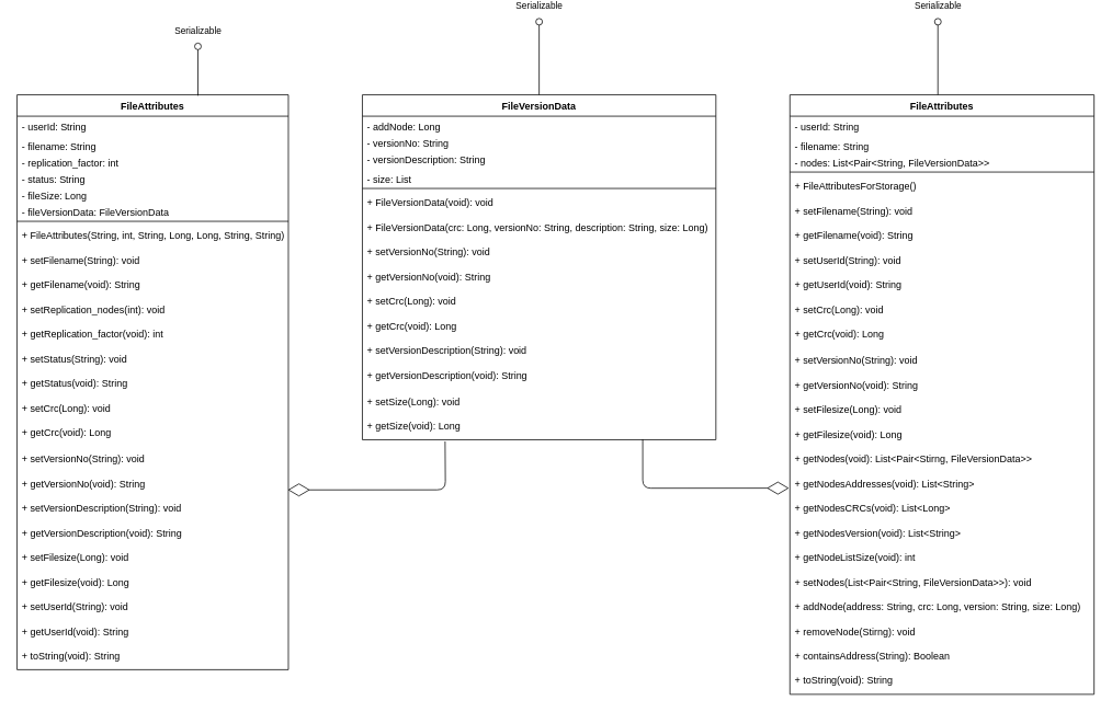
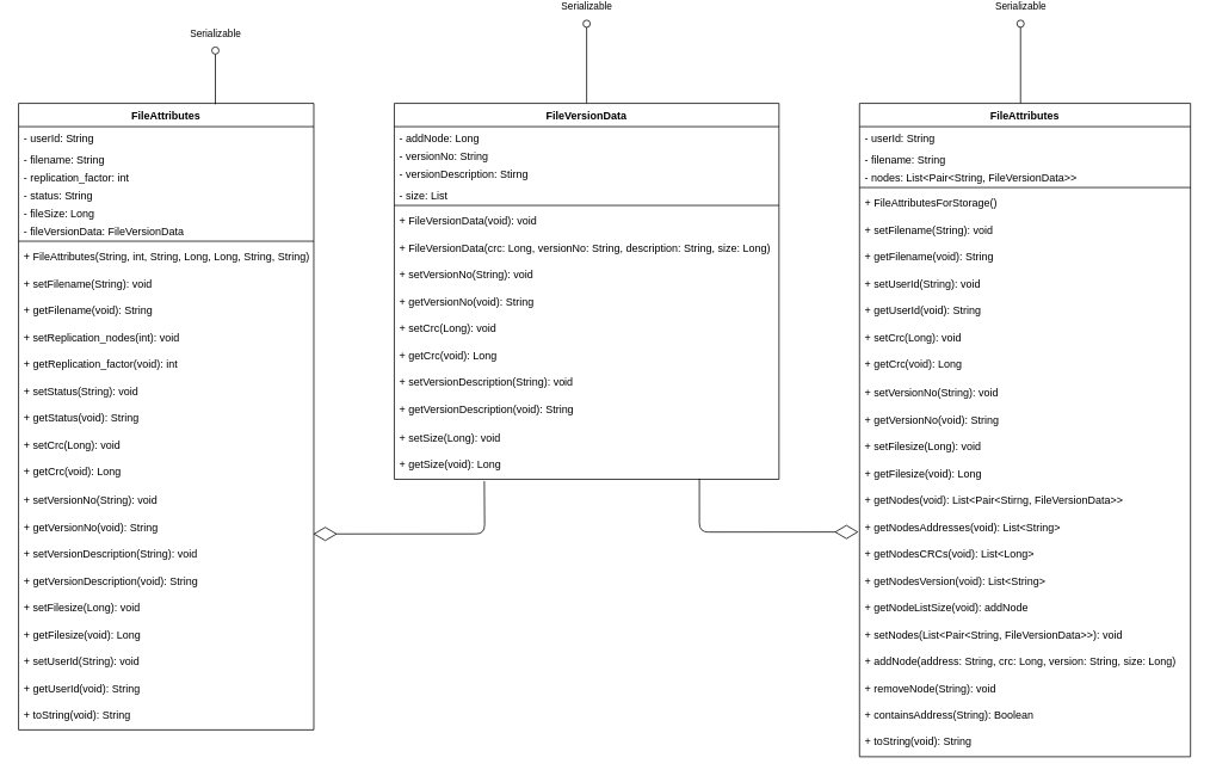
- <mxCell id="5" value="- versionDescription: String" style="text;strokeColor=none;fillColor=none;align=left;verticalAlign=top;spacingLeft=4;spacingRight=4;overflow=hidden;rotatable=0;points=[[0,0.5],[1,0.5]];portConstraint=eastwest;" vertex="1" parent="2"><mxGeometry y="66" width="430" height="24" as="geometry" /></mxCell>
+ <mxCell id="5" value="- versionDescription: Stirng" style="text;strokeColor=none;fillColor=none;align=left;verticalAlign=top;spacingLeft=4;spacingRight=4;overflow=hidden;rotatable=0;points=[[0,0.5],[1,0.5]];portConstraint=eastwest;" vertex="1" parent="2"><mxGeometry y="66" width="430" height="24" as="geometry" /></mxCell>
- <mxCell id="67" value="+ getNodeListSize(void): int" style="text;strokeColor=none;fillColor=none;align=left;verticalAlign=top;spacingLeft=4;spacingRight=4;overflow=hidden;rotatable=0;points=[[0,0.5],[1,0.5]];portConstraint=eastwest;" vertex="1" parent="47"><mxGeometry y="550" width="370" height="30" as="geometry" /></mxCell>
+ <mxCell id="67" value="+ getNodeListSize(void): addNode" style="text;strokeColor=none;fillColor=none;align=left;verticalAlign=top;spacingLeft=4;spacingRight=4;overflow=hidden;rotatable=0;points=[[0,0.5],[1,0.5]];portConstraint=eastwest;" vertex="1" parent="47"><mxGeometry y="550" width="370" height="30" as="geometry" /></mxCell>
- <mxCell id="70" value="+ removeNode(Stirng): void" style="text;strokeColor=none;fillColor=none;align=left;verticalAlign=top;spacingLeft=4;spacingRight=4;overflow=hidden;rotatable=0;points=[[0,0.5],[1,0.5]];portConstraint=eastwest;" vertex="1" parent="47"><mxGeometry y="640" width="370" height="30" as="geometry" /></mxCell>
+ <mxCell id="70" value="+ removeNode(String): void" style="text;strokeColor=none;fillColor=none;align=left;verticalAlign=top;spacingLeft=4;spacingRight=4;overflow=hidden;rotatable=0;points=[[0,0.5],[1,0.5]];portConstraint=eastwest;" vertex="1" parent="47"><mxGeometry y="640" width="370" height="30" as="geometry" /></mxCell>
